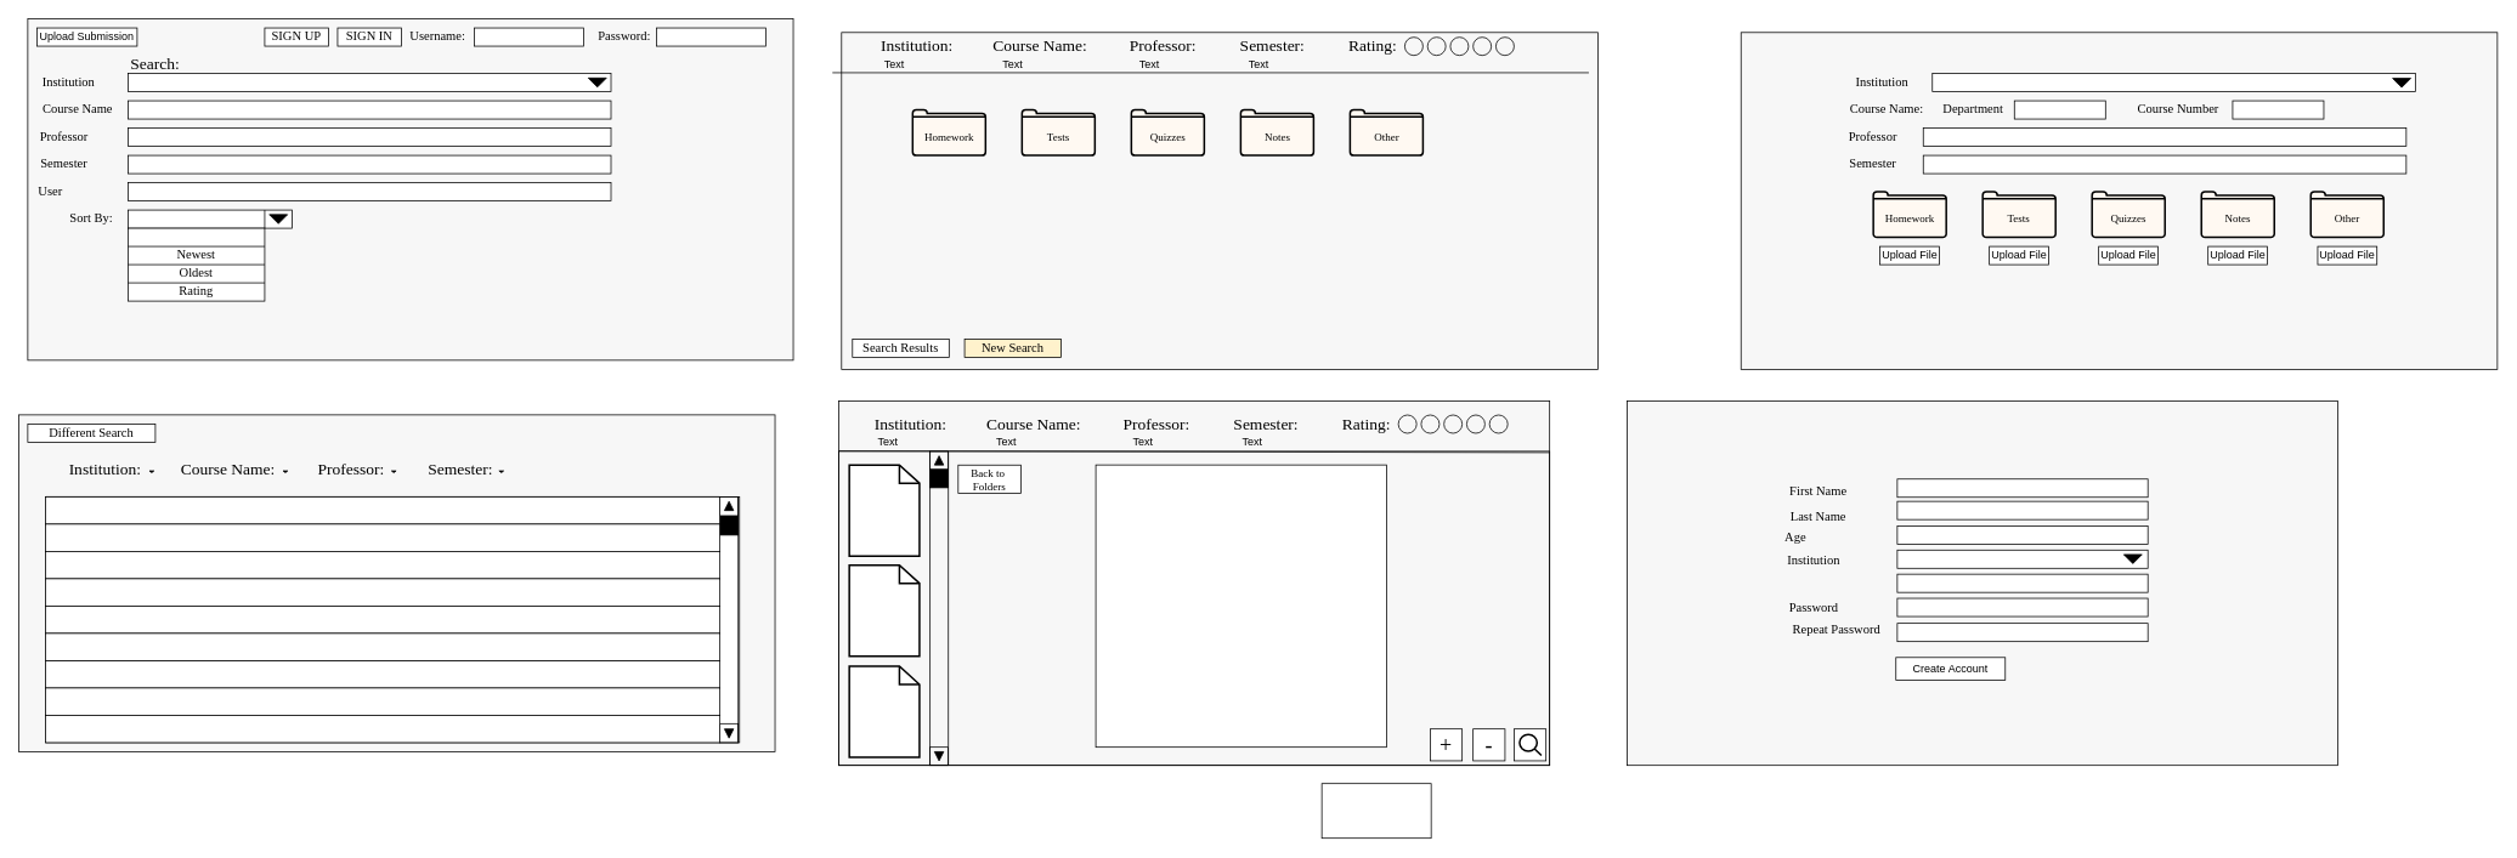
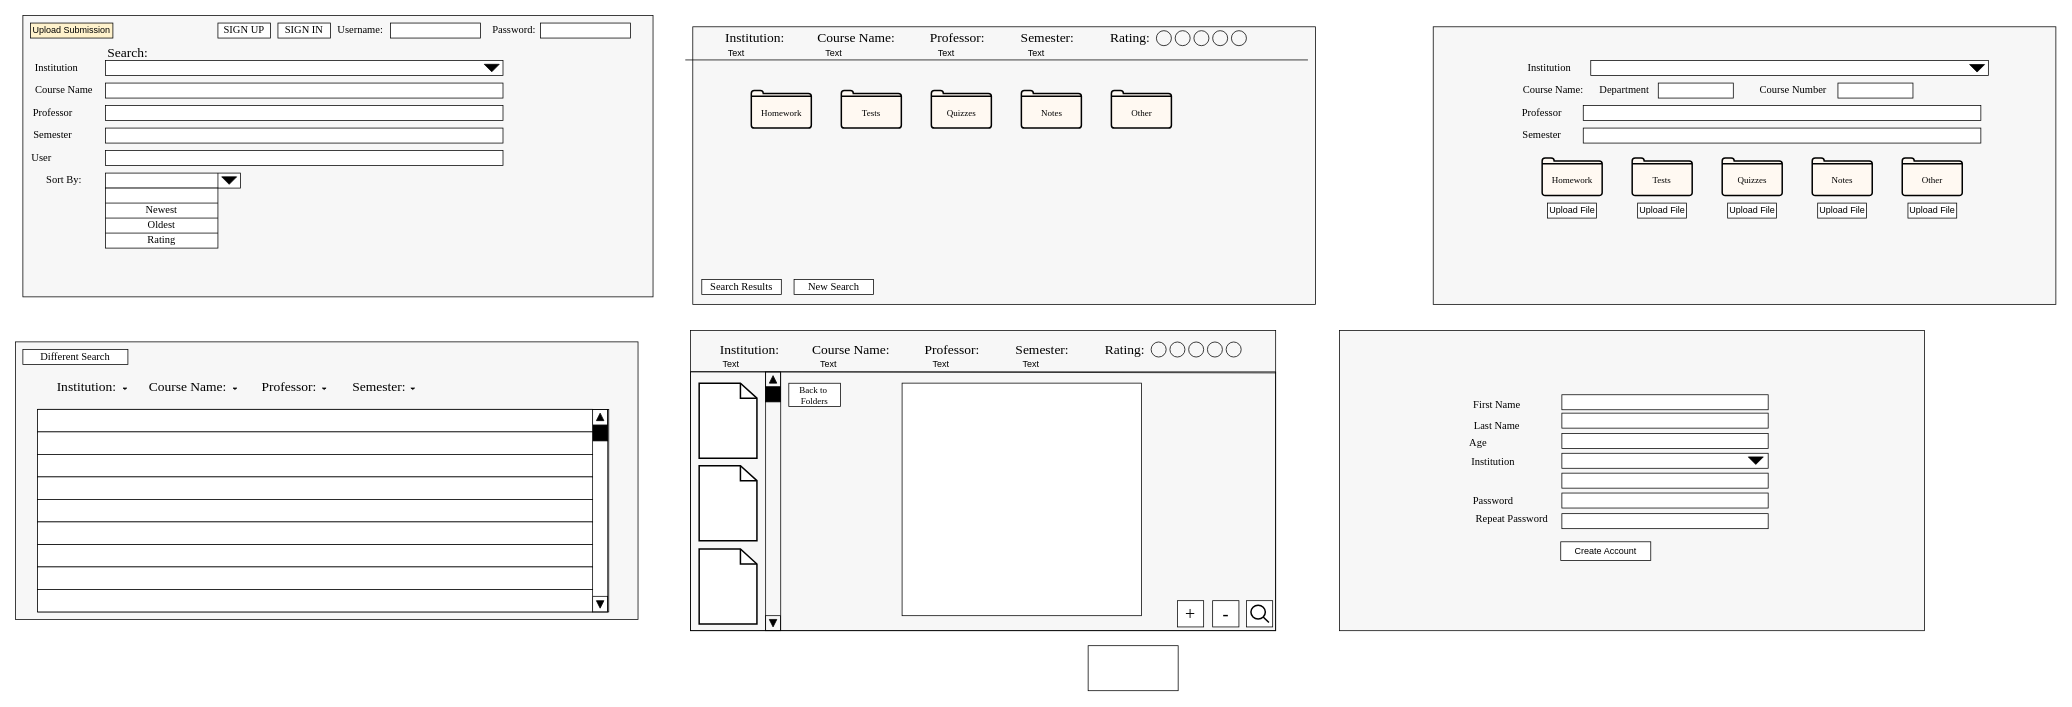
- <mxCell id="144" value="Upload Submission" style="rounded=0;whiteSpace=wrap;html=1;" parent="1" vertex="1"><mxGeometry x="40" y="30" width="110" height="20" as="geometry" /></mxCell>
+ <mxCell id="144" value="Upload Submission" style="rounded=0;whiteSpace=wrap;html=1;fillColor=#fff2cc;" parent="1" vertex="1"><mxGeometry x="40" y="30" width="110" height="20" as="geometry" /></mxCell>
- <mxCell id="25" value="&lt;font face=&quot;Georgia&quot; style=&quot;font-size: 14px&quot;&gt;Sort By:&lt;/font&gt;" style="text;html=1;strokeColor=none;fillColor=none;align=center;verticalAlign=middle;whiteSpace=wrap;rounded=0;" parent="1" vertex="1"><mxGeometry x="70" y="230" width="60" height="20" as="geometry" /></mxCell>
+ <mxCell id="25" value="&lt;font face=&quot;Georgia&quot; style=&quot;font-size: 14px&quot;&gt;Sort By:&lt;/font&gt;" style="text;html=1;strokeColor=none;fillColor=none;align=center;verticalAlign=middle;whiteSpace=wrap;rounded=0;" parent="1" vertex="1"><mxGeometry x="55" y="230" width="60" height="20" as="geometry" /></mxCell>
- <mxCell id="147" value="&lt;font face=&quot;Georgia&quot; style=&quot;font-size: 14px&quot;&gt;New Search&lt;/font&gt;" style="rounded=0;whiteSpace=wrap;html=1;fillColor=#fff2cc;" parent="1" vertex="1"><mxGeometry x="1058" y="372" width="106" height="20" as="geometry" /></mxCell>
+ <mxCell id="147" value="&lt;font face=&quot;Georgia&quot; style=&quot;font-size: 14px&quot;&gt;New Search&lt;/font&gt;" style="rounded=0;whiteSpace=wrap;html=1;" parent="1" vertex="1"><mxGeometry x="1058" y="372" width="106" height="20" as="geometry" /></mxCell>
